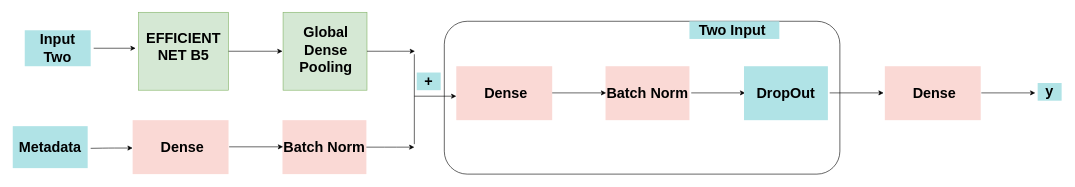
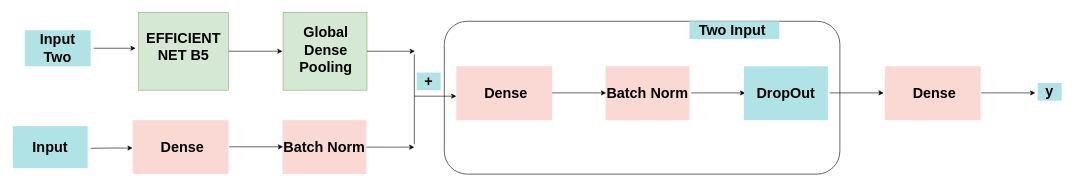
- <mxCell id="32" value="&lt;b&gt;&lt;font style=&quot;font-size: 24px&quot;&gt;Metadata&lt;/font&gt;&lt;/b&gt;" style="text;html=1;strokeColor=none;fillColor=#b0e3e6;align=center;verticalAlign=middle;whiteSpace=wrap;rounded=0;" vertex="1" parent="1"><mxGeometry x="20" y="210" width="125" height="70" as="geometry" /></mxCell>
+ <mxCell id="32" value="&lt;b&gt;&lt;font style=&quot;font-size: 24px&quot;&gt;Input&lt;/font&gt;&lt;/b&gt;" style="text;html=1;strokeColor=none;fillColor=#b0e3e6;align=center;verticalAlign=middle;whiteSpace=wrap;rounded=0;" vertex="1" parent="1"><mxGeometry x="20" y="210" width="125" height="70" as="geometry" /></mxCell>
